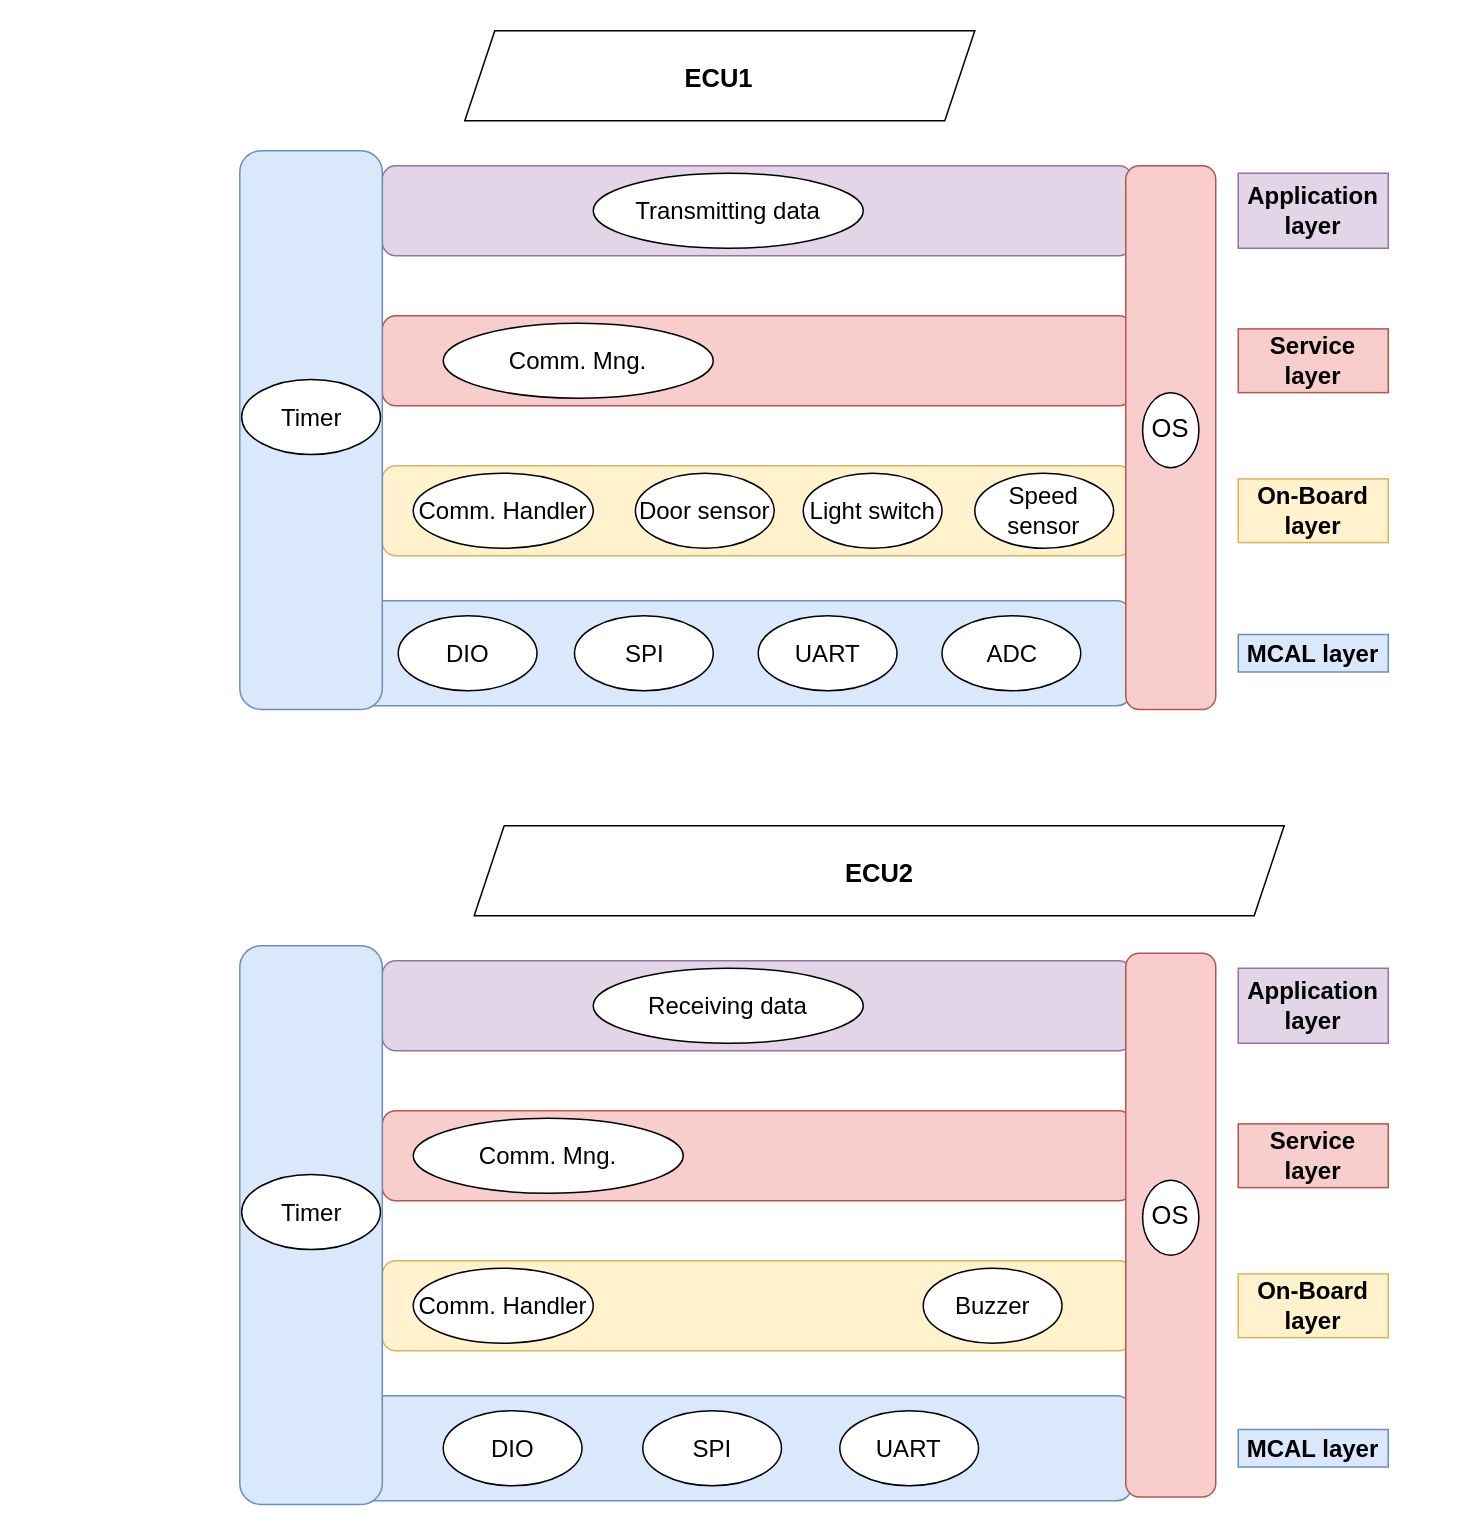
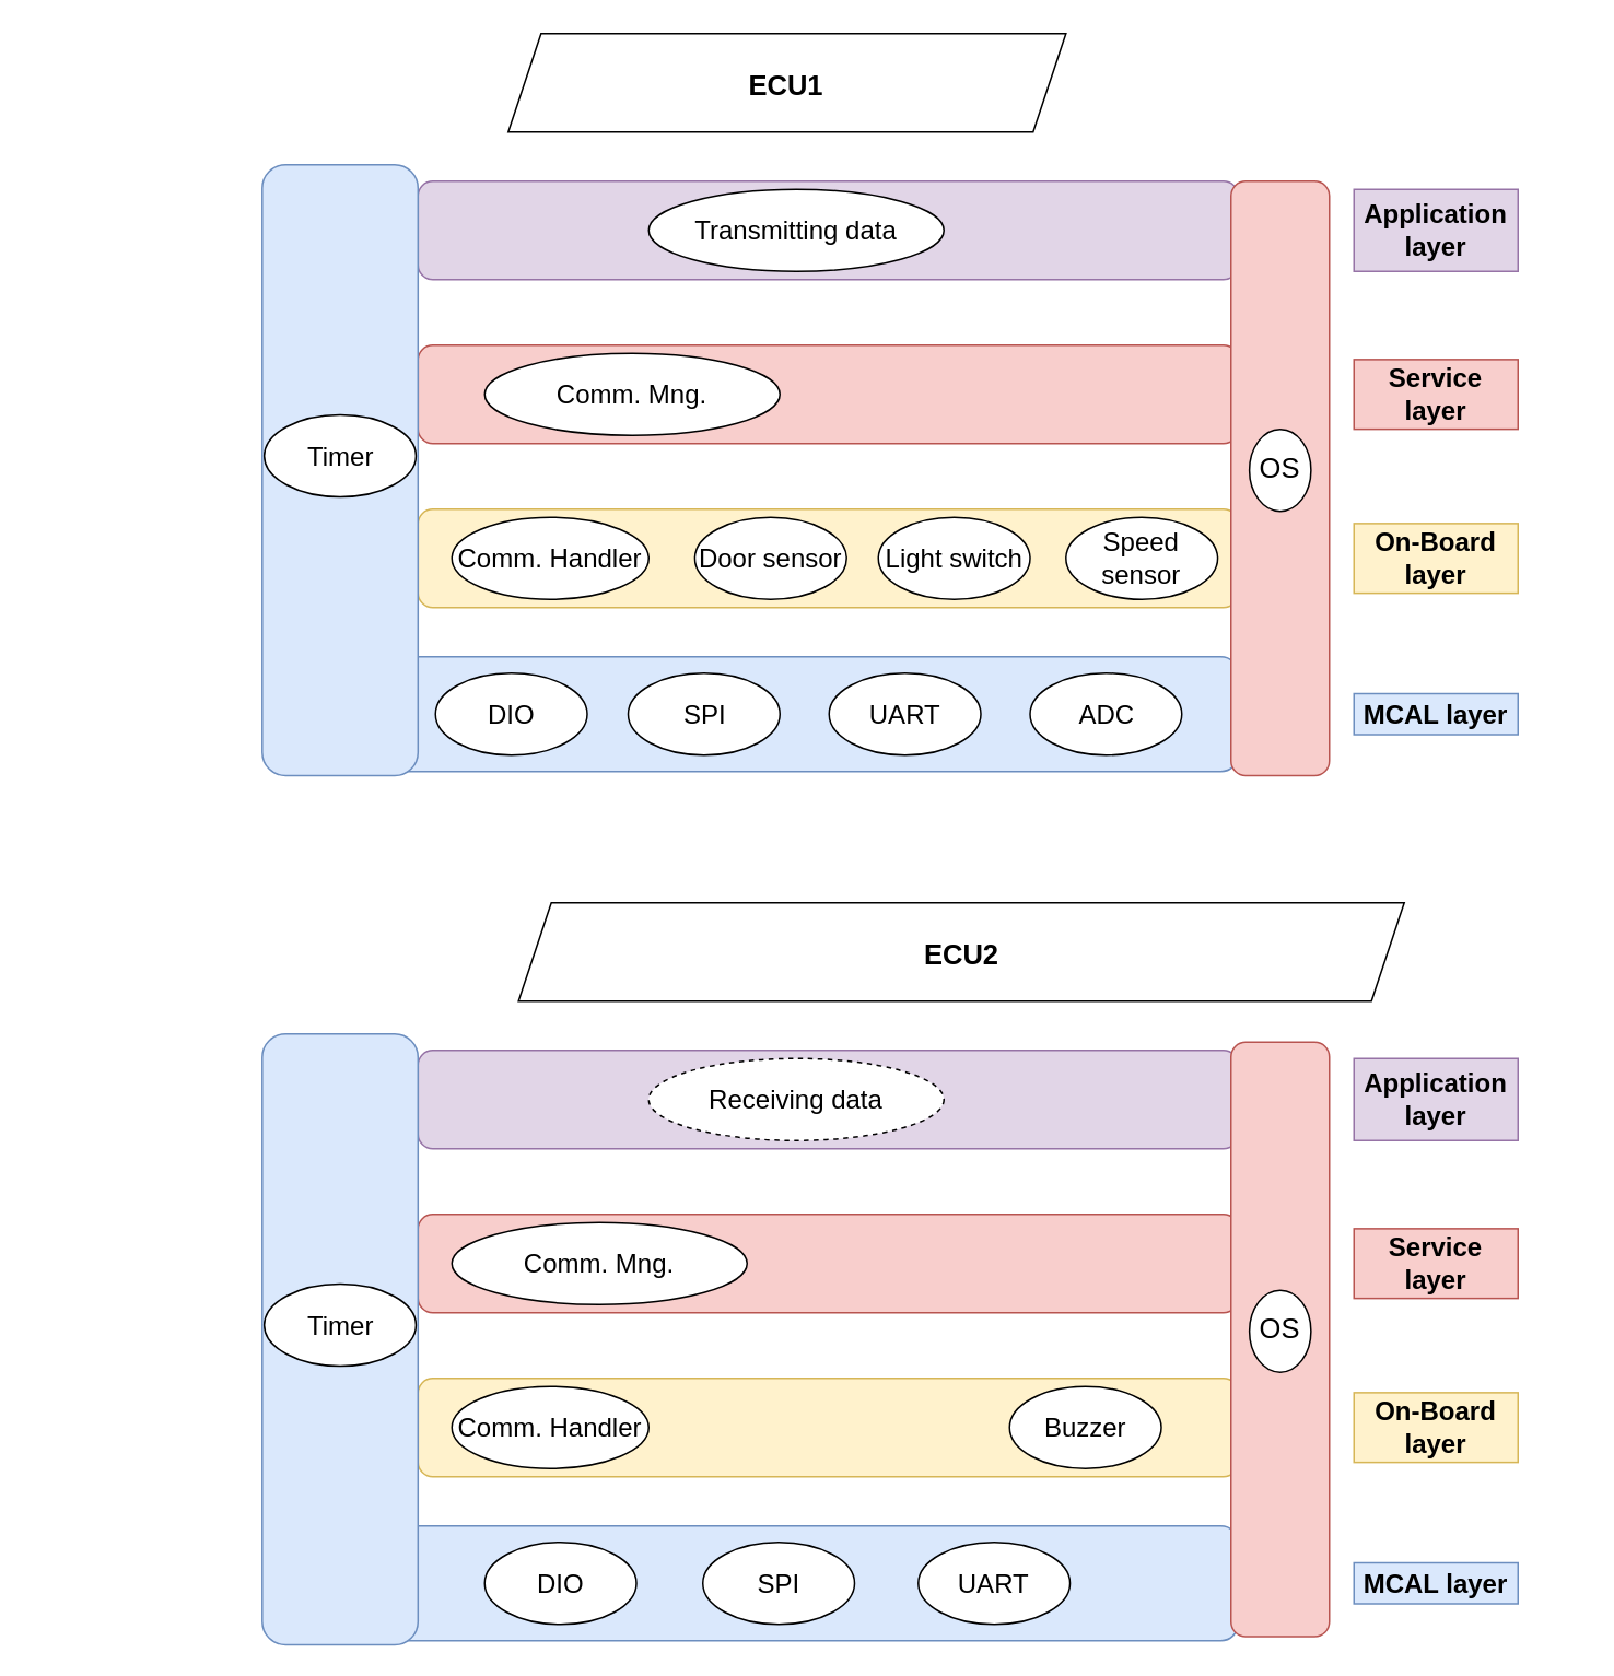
- <mxCell id="29" value="Receiving data" style="ellipse;whiteSpace=wrap;html=1;shadow=0;glass=0;sketch=0;fontSize=16;" vertex="1" parent="1"><mxGeometry x="395" y="645" width="180" height="50" as="geometry" /></mxCell>
+ <mxCell id="29" value="Receiving data" style="ellipse;whiteSpace=wrap;html=1;shadow=0;glass=0;sketch=0;fontSize=16;dashed=1;" vertex="1" parent="1"><mxGeometry x="395" y="645" width="180" height="50" as="geometry" /></mxCell>
